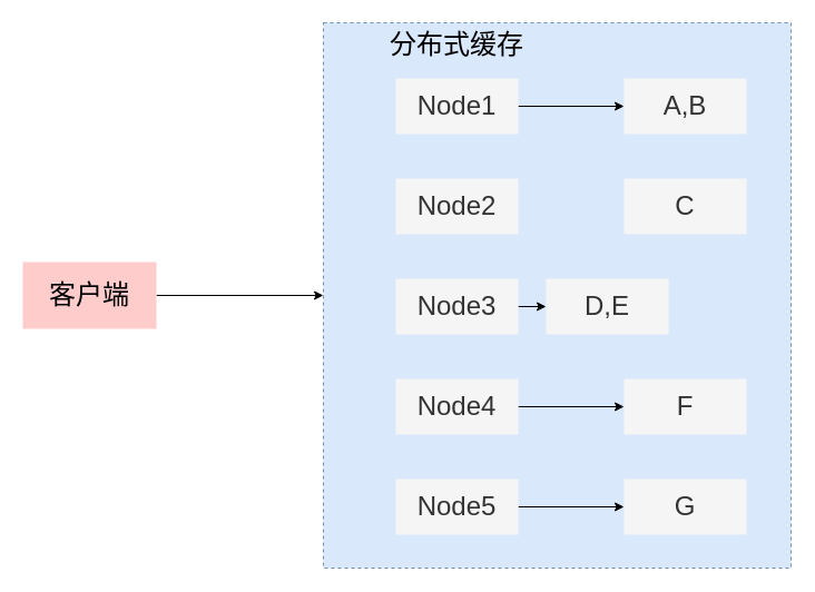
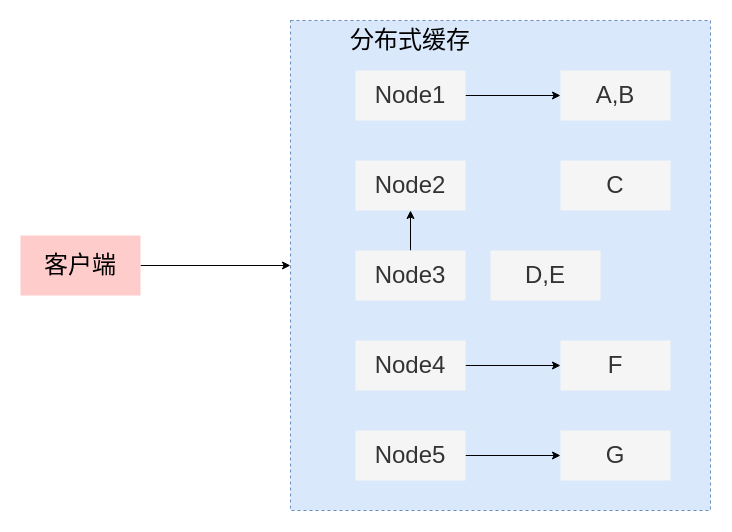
- <mxCell id="6" style="edgeStyle=orthogonalEdgeStyle;rounded=0;orthogonalLoop=1;jettySize=auto;html=1;entryX=0;entryY=0.5;entryDx=0;entryDy=0;" edge="1" parent="1" source="7" target="17"><mxGeometry relative="1" as="geometry" /></mxCell>
+ <mxCell id="6" style="edgeStyle=orthogonalEdgeStyle;rounded=0;orthogonalLoop=1;jettySize=auto;html=1;" edge="1" parent="1" source="7" target="5"><mxGeometry relative="1" as="geometry" /></mxCell>
